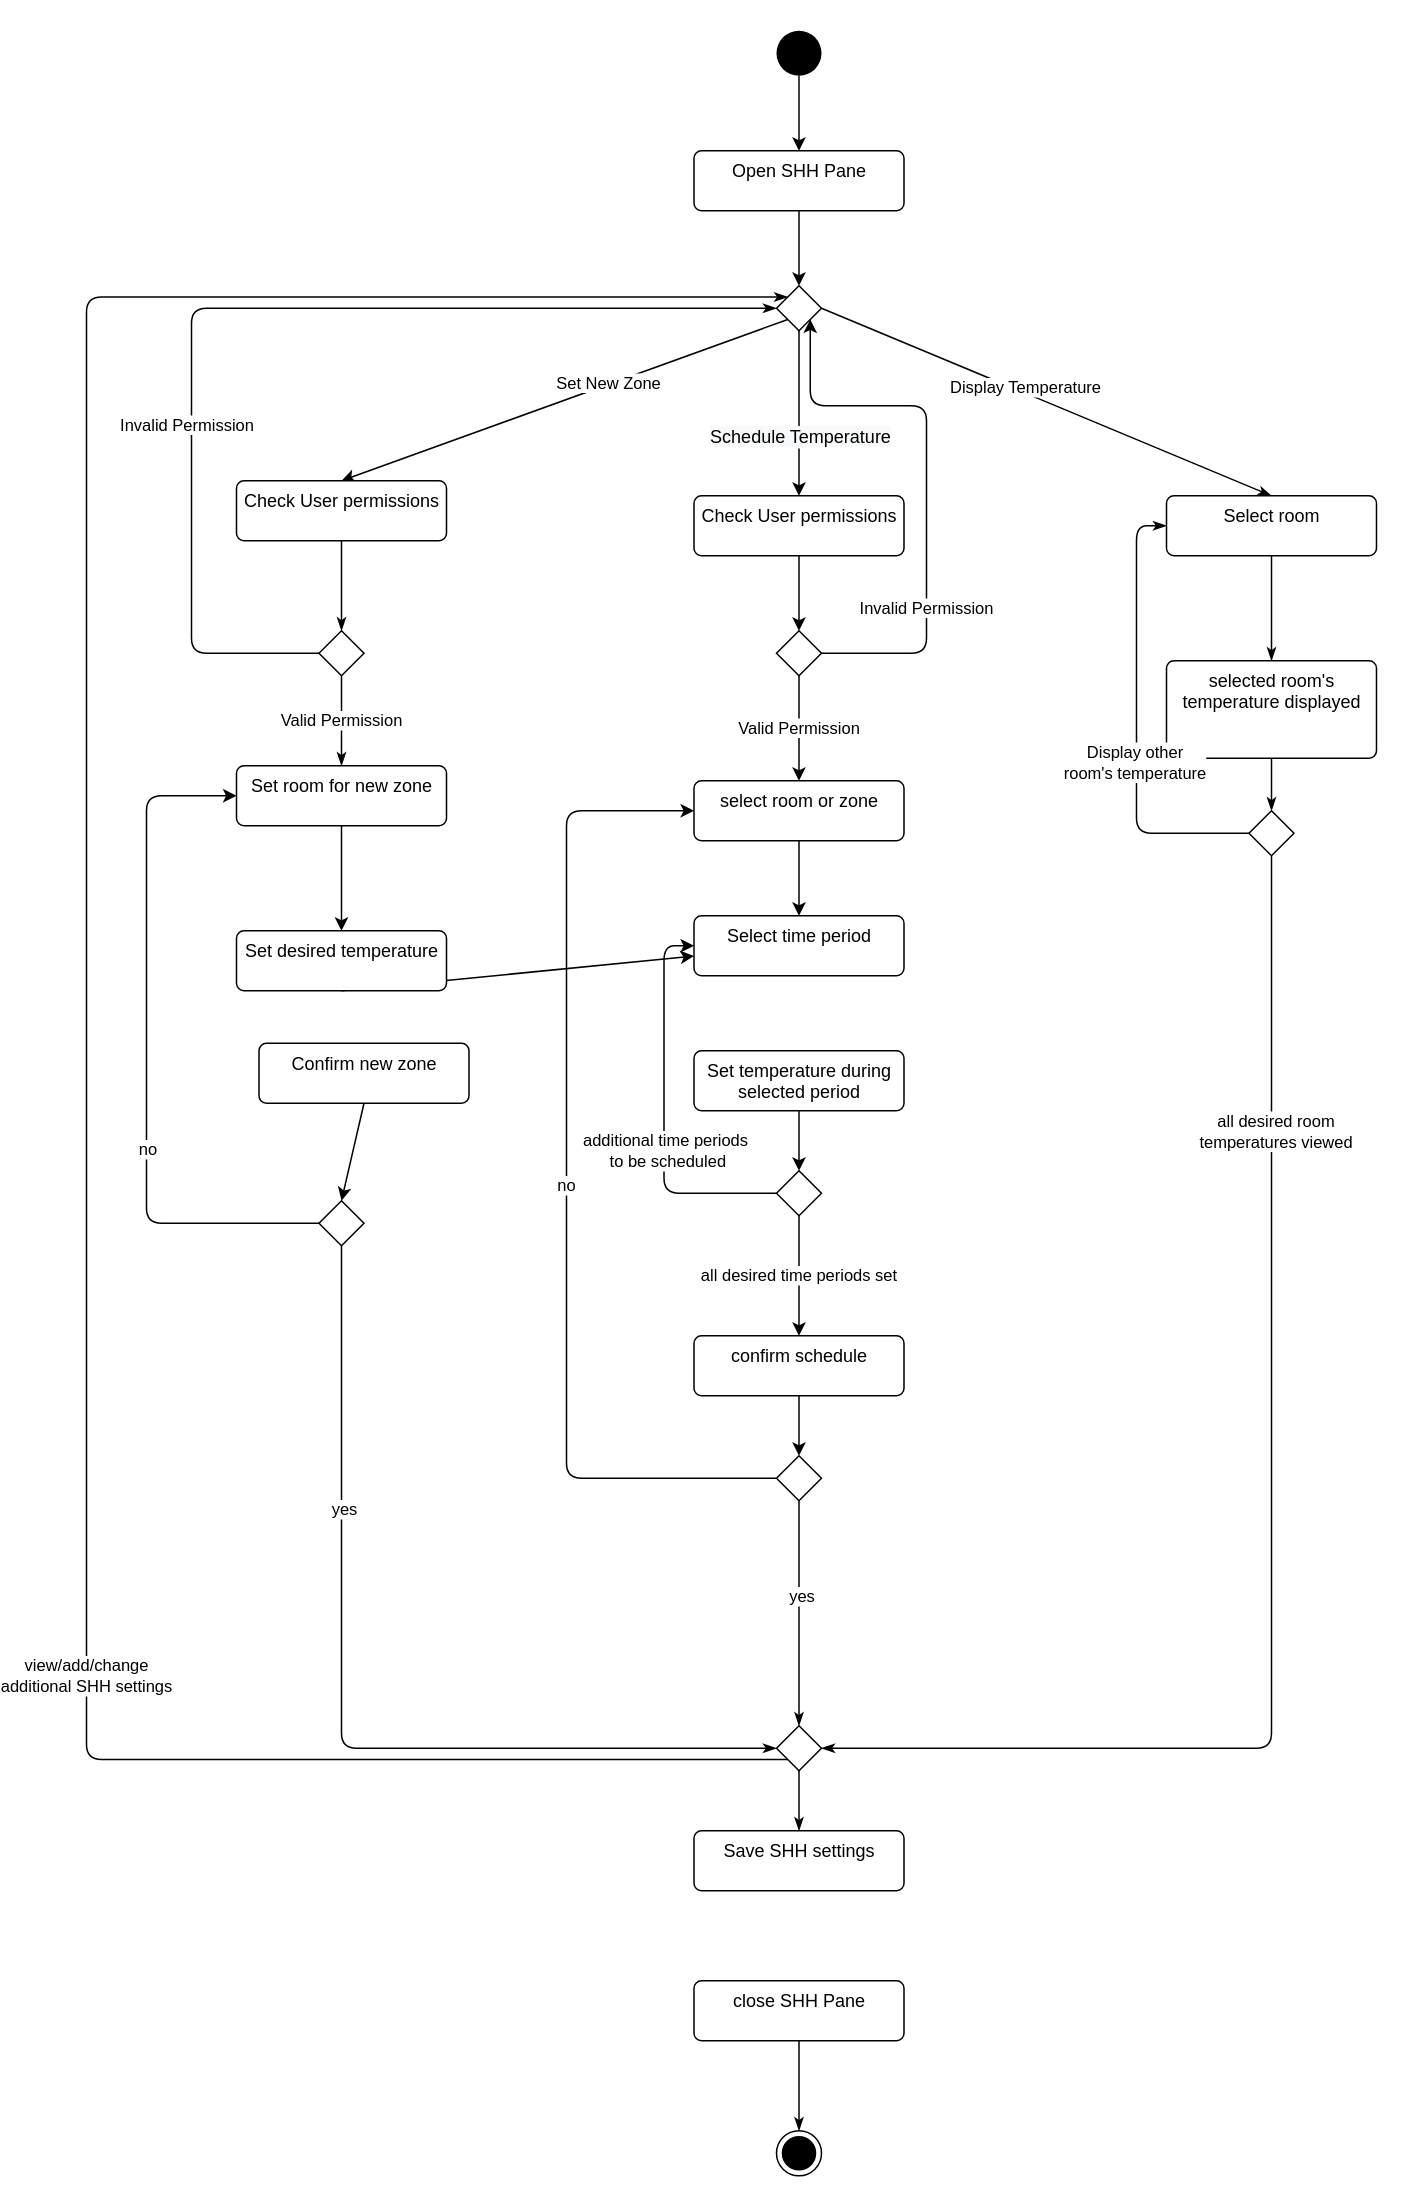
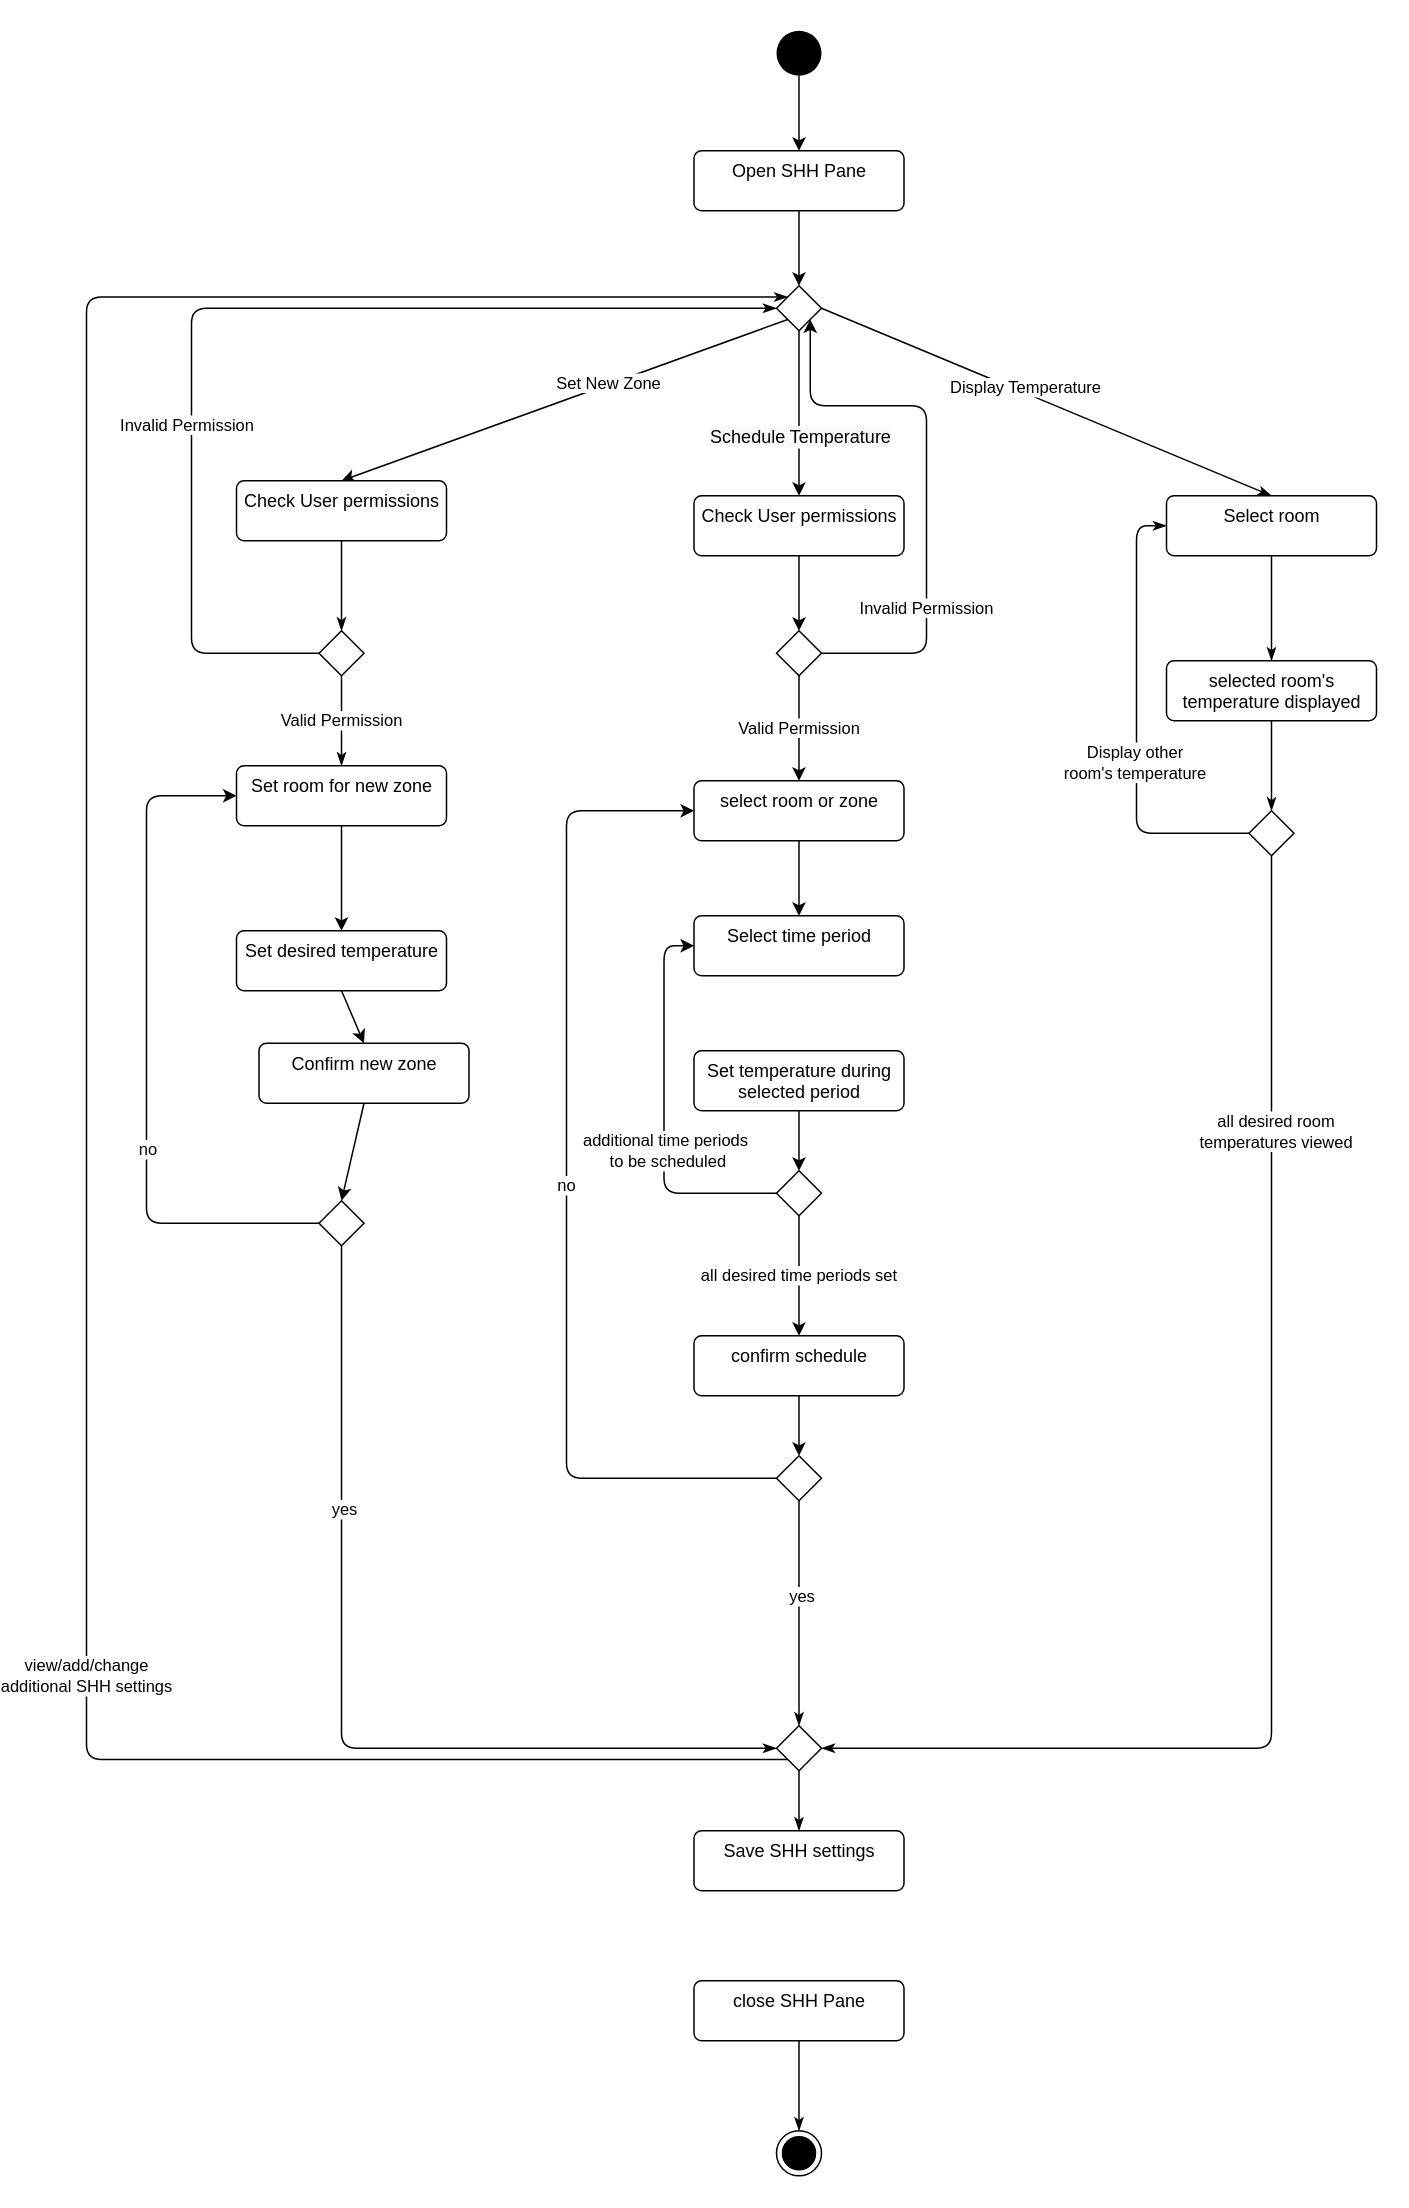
- <mxCell id="48" value="selected room's &lt;br&gt;temperature displayed" style="html=1;align=center;verticalAlign=top;rounded=1;absoluteArcSize=1;arcSize=10;dashed=0;" vertex="1" parent="1"><mxGeometry x="740" y="440" width="140" height="65" as="geometry" /></mxCell>
+ <mxCell id="48" value="selected room's &lt;br&gt;temperature displayed" style="html=1;align=center;verticalAlign=top;rounded=1;absoluteArcSize=1;arcSize=10;dashed=0;" vertex="1" parent="1"><mxGeometry x="740" y="440" width="140" height="40" as="geometry" /></mxCell>
- <mxCell id="15" style="edgeStyle=none;rounded=0;orthogonalLoop=1;jettySize=auto;html=1;exitX=0.5;exitY=1;exitDx=0;exitDy=0;" edge="1" parent="1" source="16" target="32"><mxGeometry relative="1" as="geometry" /></mxCell>
+ <mxCell id="15" style="edgeStyle=none;rounded=0;orthogonalLoop=1;jettySize=auto;html=1;exitX=0.5;exitY=1;exitDx=0;exitDy=0;entryX=0.5;entryY=0;entryDx=0;entryDy=0;" edge="1" parent="1" source="16" target="18"><mxGeometry relative="1" as="geometry" /></mxCell>
